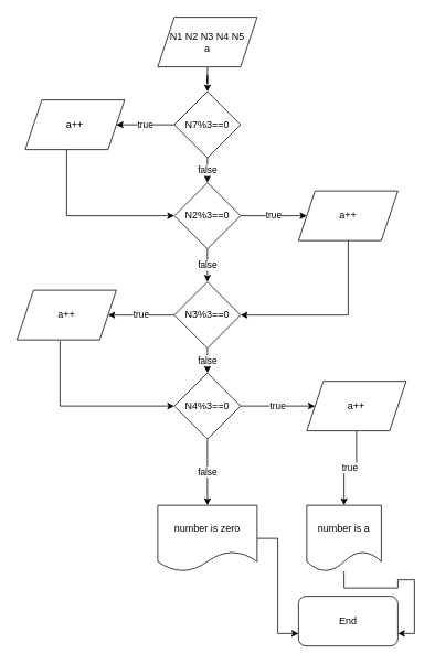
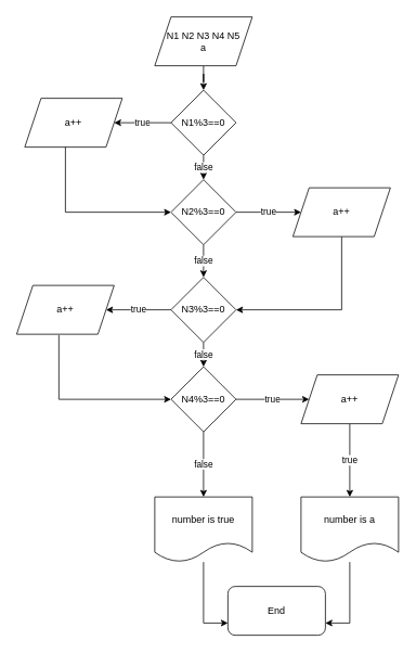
- <mxCell id="12" value="N7%3==0" style="rhombus;whiteSpace=wrap;html=1;" vertex="1" parent="1"><mxGeometry x="210" y="110" width="80" height="80" as="geometry" /></mxCell>
+ <mxCell id="12" value="N1%3==0" style="rhombus;whiteSpace=wrap;html=1;" vertex="1" parent="1"><mxGeometry x="210" y="110" width="80" height="80" as="geometry" /></mxCell>
- <mxCell id="25" value="number is zero" style="shape=document;whiteSpace=wrap;html=1;boundedLbl=1;" vertex="1" parent="1"><mxGeometry x="190" y="610" width="120" height="80" as="geometry" /></mxCell>
+ <mxCell id="25" value="number is true" style="shape=document;whiteSpace=wrap;html=1;boundedLbl=1;" vertex="1" parent="1"><mxGeometry x="190" y="610" width="120" height="80" as="geometry" /></mxCell>
- <mxCell id="23" value="number is a" style="shape=document;whiteSpace=wrap;html=1;boundedLbl=1;" vertex="1" parent="1"><mxGeometry x="370" y="610" width="90" height="80" as="geometry" /></mxCell>
+ <mxCell id="23" value="number is a" style="shape=document;whiteSpace=wrap;html=1;boundedLbl=1;" vertex="1" parent="1"><mxGeometry x="370" y="610" width="120" height="80" as="geometry" /></mxCell>
- <mxCell id="26" value="End" style="rounded=1;whiteSpace=wrap;html=1;" vertex="1" parent="1"><mxGeometry x="360" y="720" width="120" height="60" as="geometry" /></mxCell>
+ <mxCell id="26" value="End" style="rounded=1;whiteSpace=wrap;html=1;" vertex="1" parent="1"><mxGeometry x="280" y="720" width="120" height="60" as="geometry" /></mxCell>
